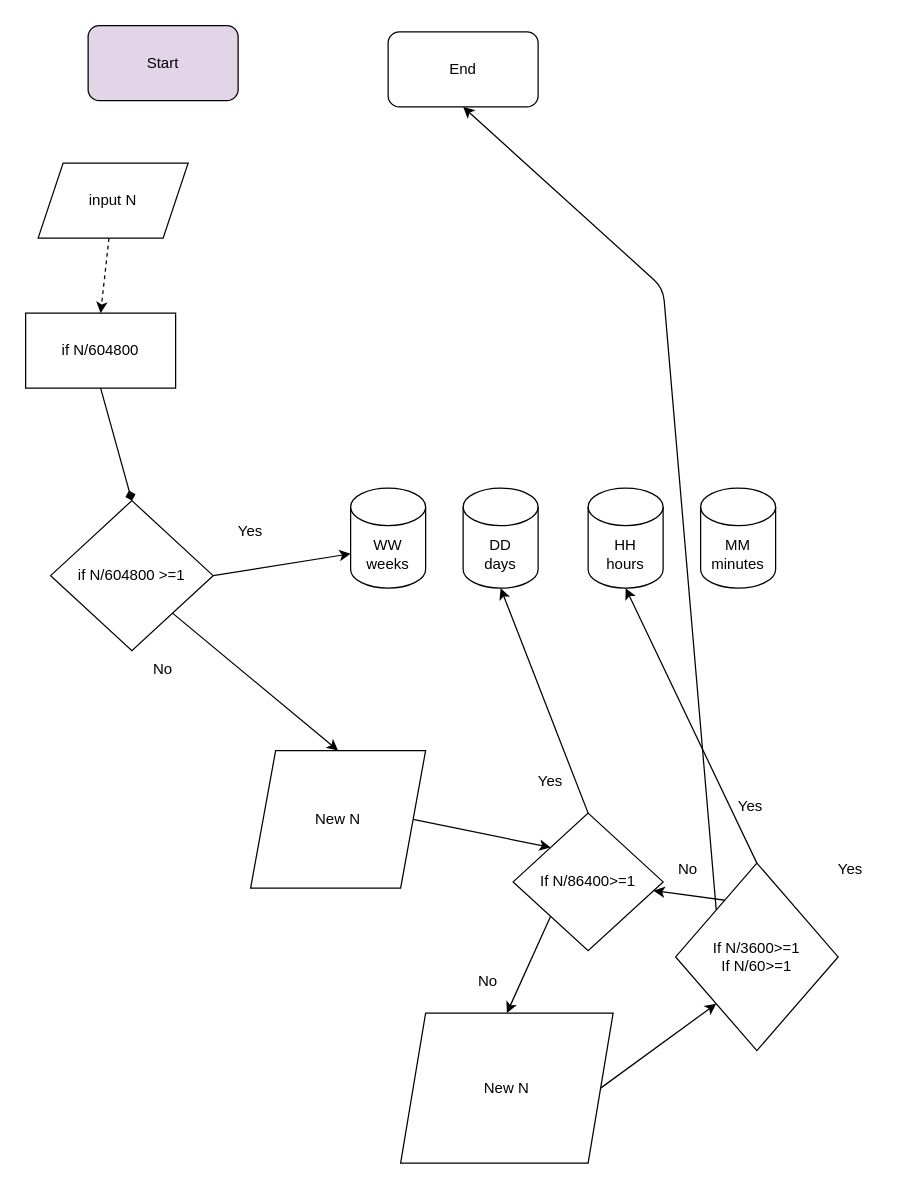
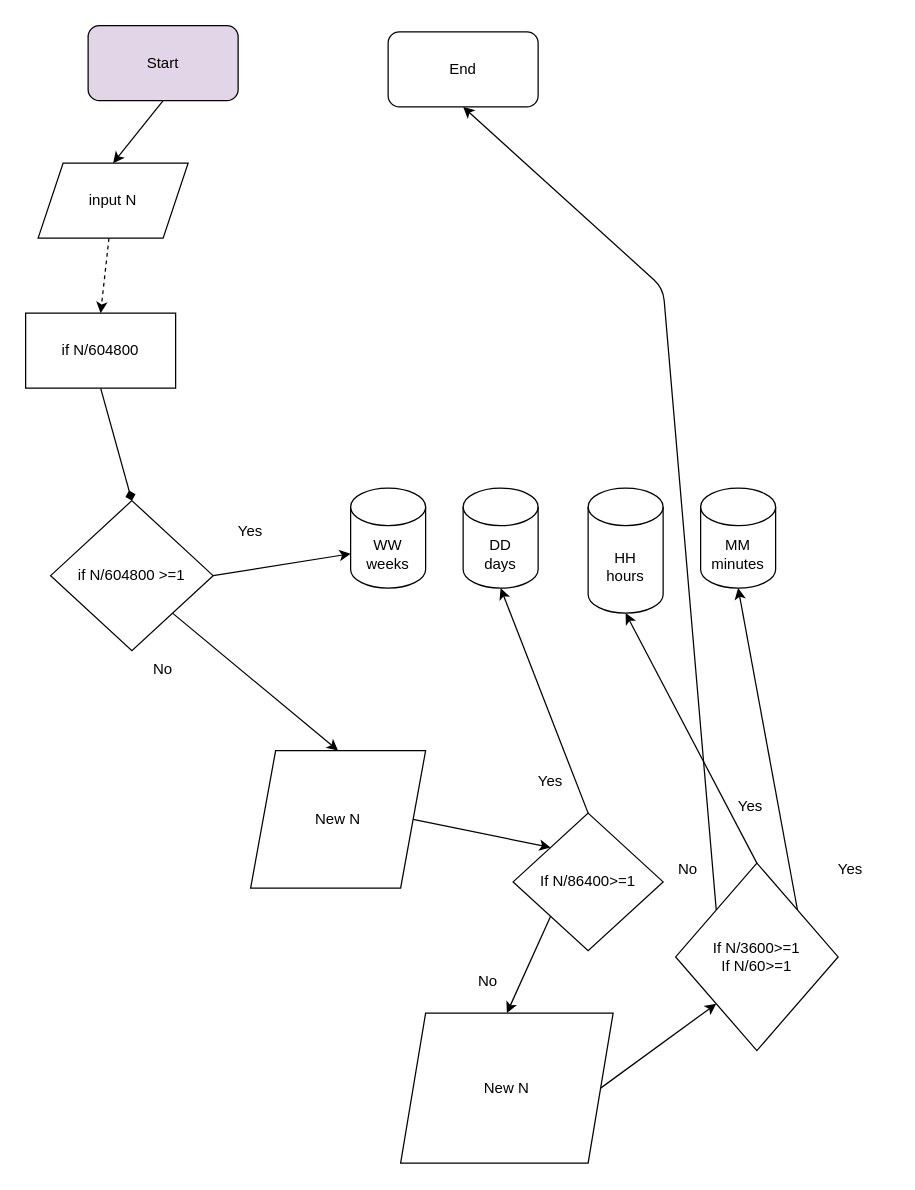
+ <mxCell id="2" style="edgeStyle=none;html=1;exitX=0.5;exitY=1;exitDx=0;exitDy=0;entryX=0.5;entryY=0;entryDx=0;entryDy=0;" parent="1" source="3" target="5" edge="1"><mxGeometry relative="1" as="geometry"><mxPoint x="12.68" y="107" as="targetPoint" /></mxGeometry></mxCell>
- <mxCell id="14" value="HH&lt;br&gt;hours" style="shape=cylinder3;whiteSpace=wrap;html=1;boundedLbl=1;backgroundOutline=1;size=15;" vertex="1" parent="1"><mxGeometry x="470" y="390" width="60" height="80" as="geometry" /></mxCell>
+ <mxCell id="14" value="HH&lt;br&gt;hours" style="shape=cylinder3;whiteSpace=wrap;html=1;boundedLbl=1;backgroundOutline=1;size=15;" vertex="1" parent="1"><mxGeometry x="470" y="390" width="60" height="100" as="geometry" /></mxCell>
- <mxCell id="28" style="edgeStyle=none;html=1;exitX=1;exitY=0;exitDx=0;exitDy=0;" edge="1" parent="1" source="30" target="26"><mxGeometry relative="1" as="geometry" /></mxCell>
+ <mxCell id="28" style="edgeStyle=none;html=1;exitX=1;exitY=0;exitDx=0;exitDy=0;entryX=0.5;entryY=1;entryDx=0;entryDy=0;entryPerimeter=0;" edge="1" parent="1" source="30" target="15"><mxGeometry relative="1" as="geometry" /></mxCell>
